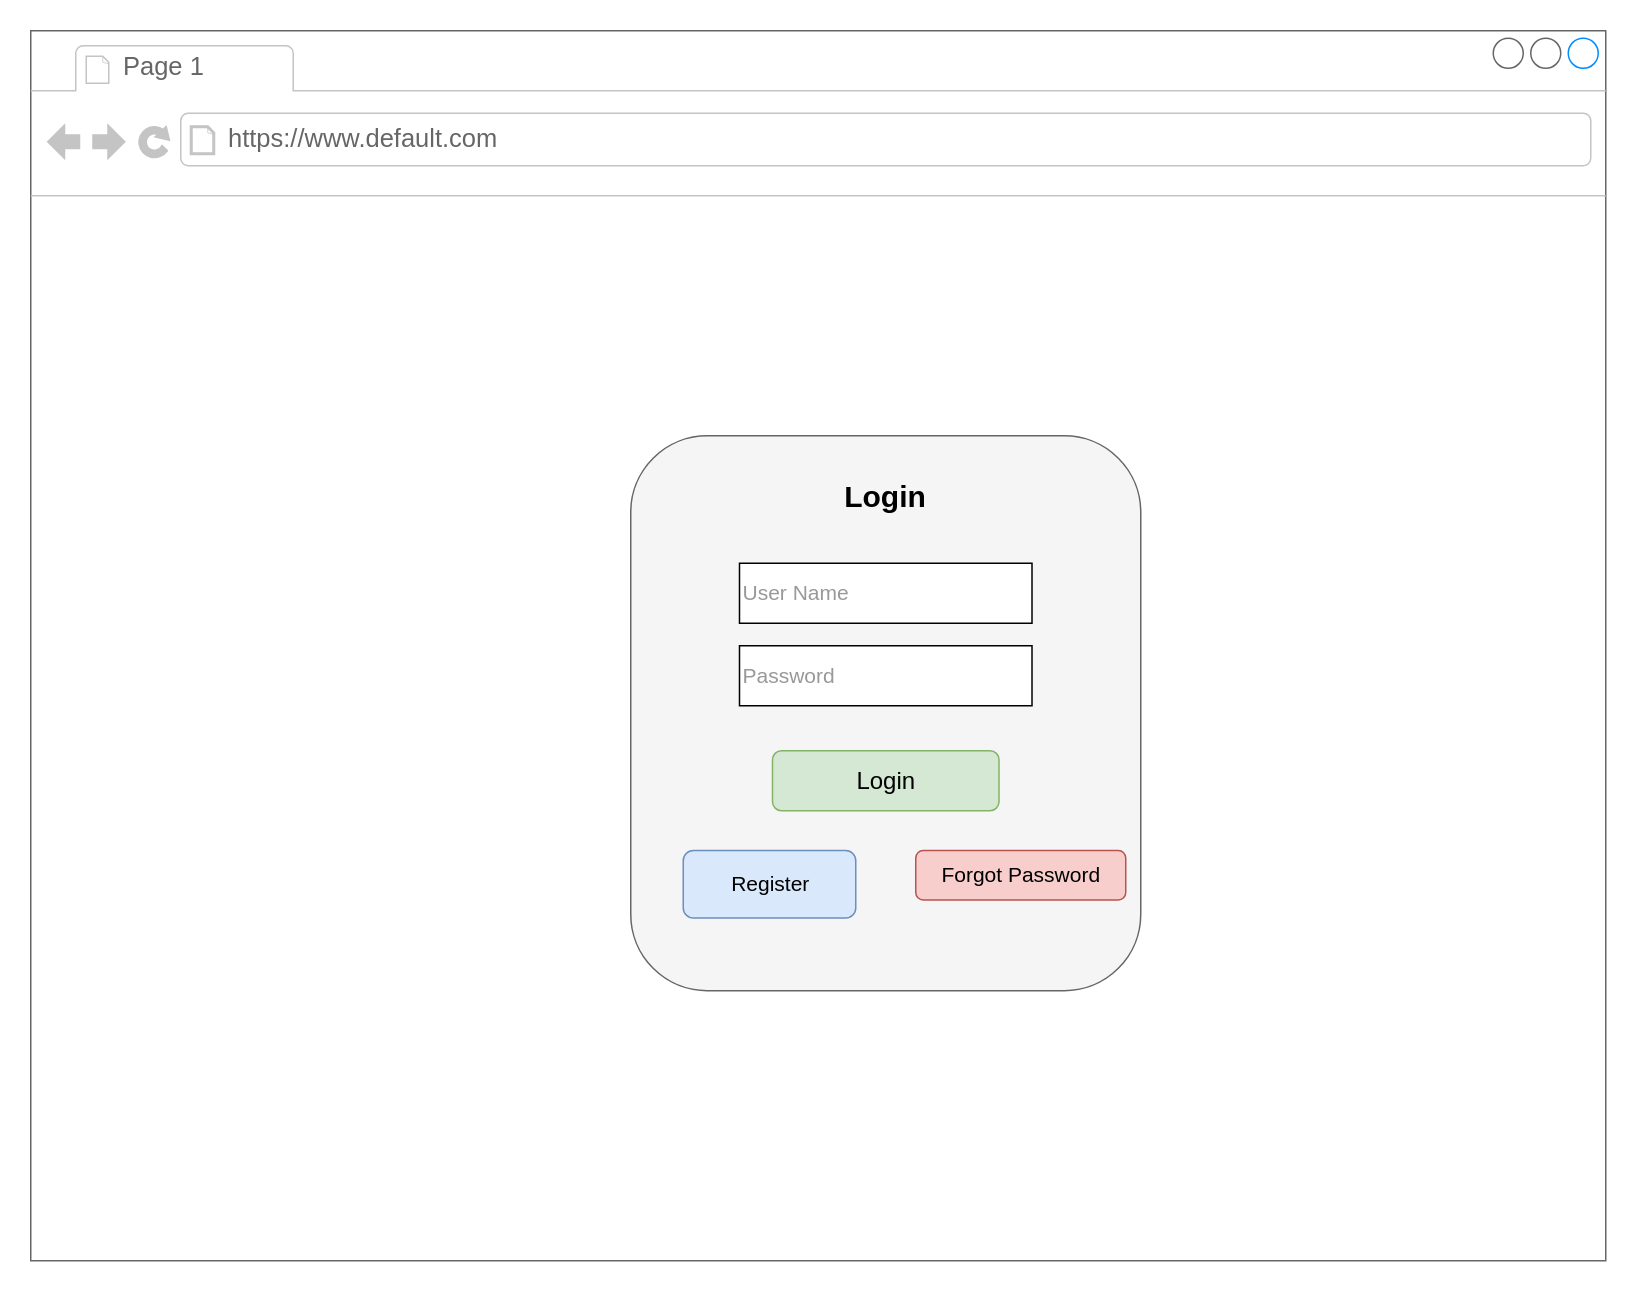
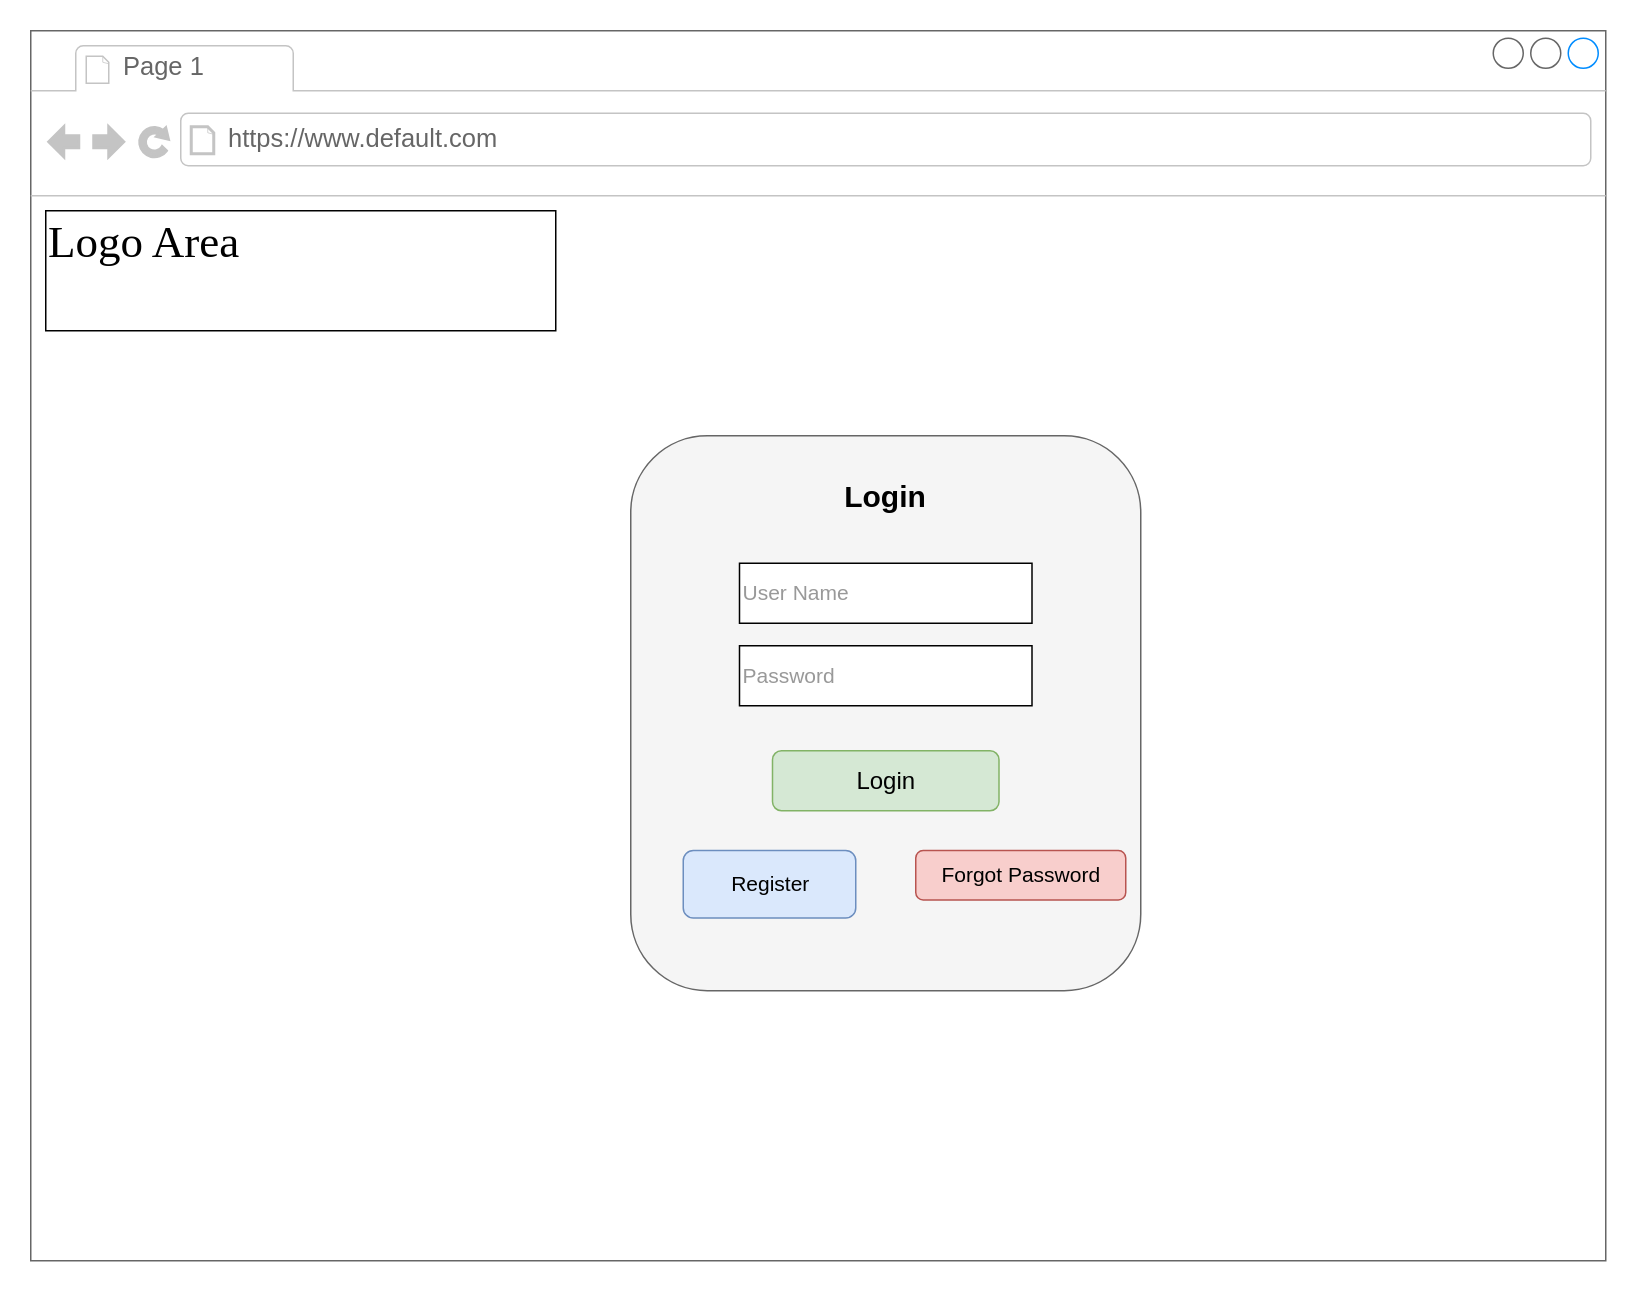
+ <mxCell id="5" value="Logo Area" style="text;html=1;points=[];align=left;verticalAlign=top;spacingTop=-4;fontSize=30;fontFamily=Verdana;fontColor=#000000;strokeColor=#000000;" parent="2" vertex="1"><mxGeometry x="10" y="120" width="340" height="80" as="geometry" /></mxCell>
